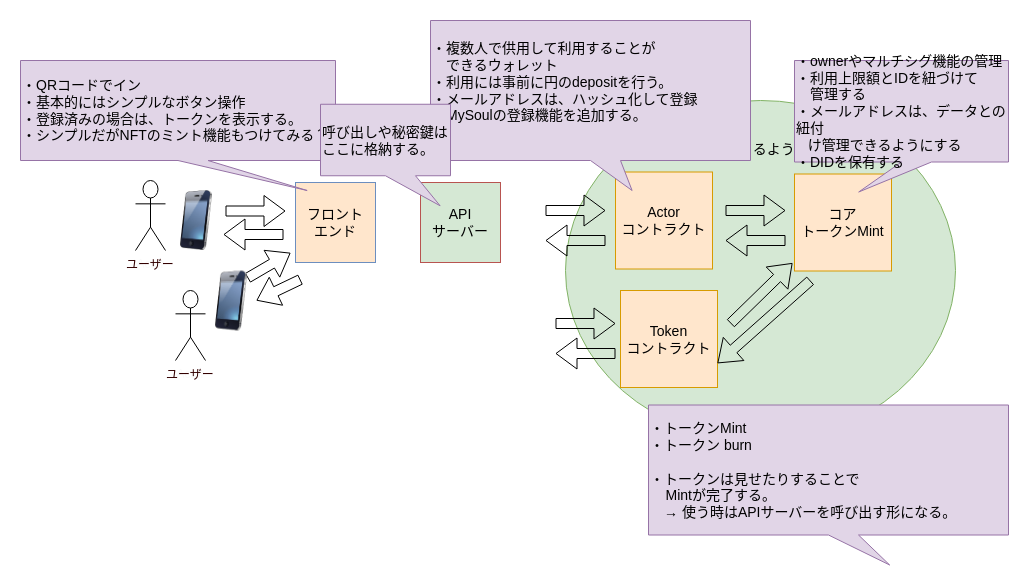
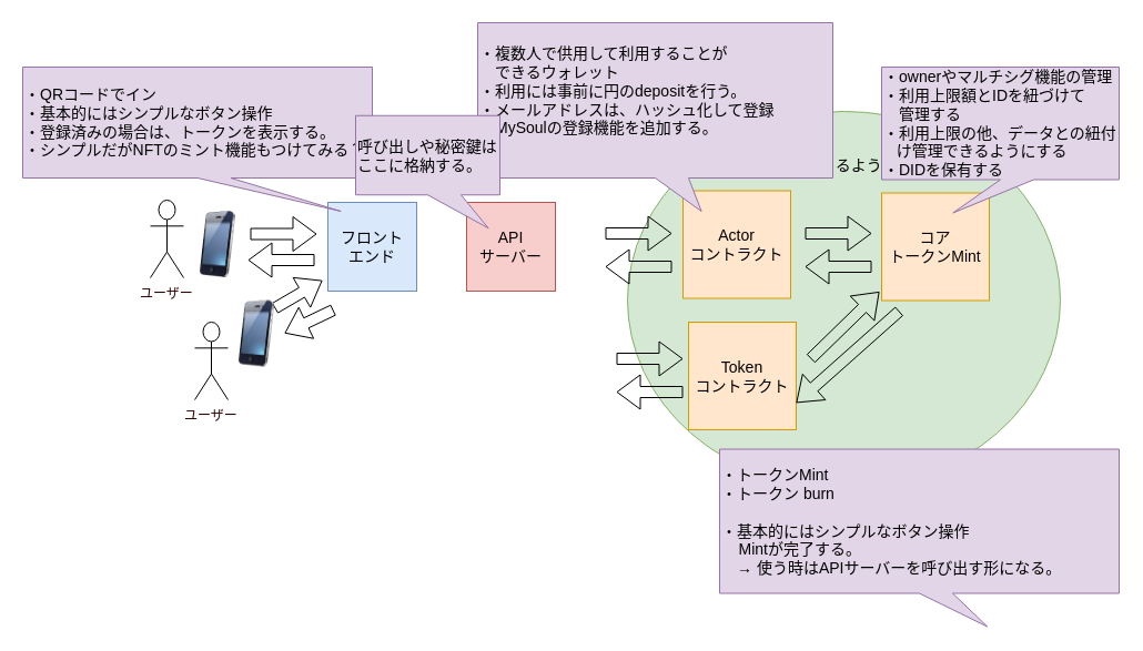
- <mxCell id="17" value="・ownerやマルチシグ機能の管理&lt;br&gt;・利用上限額とIDを紐づけて&lt;br&gt;　管理する&lt;br&gt;・メールアドレスは、データとの紐付&lt;br&gt;&amp;nbsp; &amp;nbsp;け管理できるようにする&lt;br&gt;・DIDを保有する" style="shape=callout;whiteSpace=wrap;html=1;perimeter=calloutPerimeter;fontSize=14;fillColor=#e1d5e7;strokeColor=#9673a6;position2=0.3;base=30;align=left;" parent="1" vertex="1"><mxGeometry x="794" y="60" width="214" height="131.5" as="geometry" /></mxCell>
+ <mxCell id="17" value="・ownerやマルチシグ機能の管理&lt;br&gt;・利用上限額とIDを紐づけて&lt;br&gt;　管理する&lt;br&gt;・利用上限の他、データとの紐付&lt;br&gt;&amp;nbsp; &amp;nbsp;け管理できるようにする&lt;br&gt;・DIDを保有する" style="shape=callout;whiteSpace=wrap;html=1;perimeter=calloutPerimeter;fontSize=14;fillColor=#e1d5e7;strokeColor=#9673a6;position2=0.3;base=30;align=left;" parent="1" vertex="1"><mxGeometry x="794" y="60" width="214" height="131.5" as="geometry" /></mxCell>
- <mxCell id="6" value="フロント&lt;br&gt;エンド" style="whiteSpace=wrap;html=1;aspect=fixed;fontSize=14;fillColor=#ffe6cc;strokeColor=#6c8ebf;" parent="1" vertex="1"><mxGeometry x="295" y="182" width="80" height="80" as="geometry" /></mxCell>
+ <mxCell id="6" value="フロント&lt;br&gt;エンド" style="whiteSpace=wrap;html=1;aspect=fixed;fontSize=14;fillColor=#dae8fc;strokeColor=#6c8ebf;" parent="1" vertex="1"><mxGeometry x="295" y="182" width="80" height="80" as="geometry" /></mxCell>
- <mxCell id="23" value="API&lt;br&gt;サーバー" style="whiteSpace=wrap;html=1;aspect=fixed;fontSize=14;fillColor=#d5e8d4;strokeColor=#b85450;" parent="1" vertex="1"><mxGeometry x="420" y="182" width="80" height="80" as="geometry" /></mxCell>
+ <mxCell id="23" value="API&lt;br&gt;サーバー" style="whiteSpace=wrap;html=1;aspect=fixed;fontSize=14;fillColor=#f8cecc;strokeColor=#b85450;" parent="1" vertex="1"><mxGeometry x="420" y="182" width="80" height="80" as="geometry" /></mxCell>
- <mxCell id="30" value="・トークンMint&lt;br&gt;・トークン burn&lt;br&gt;&lt;br&gt;・トークンは見せたりすることで&lt;br&gt;&amp;nbsp; &amp;nbsp; Mintが完了する。&lt;br&gt;　→ 使う時はAPIサーバーを呼び出す形になる。&amp;nbsp;" style="shape=callout;whiteSpace=wrap;html=1;perimeter=calloutPerimeter;fontSize=14;fillColor=#e1d5e7;strokeColor=#9673a6;position2=0.67;base=30;align=left;" parent="1" vertex="1"><mxGeometry x="648" y="404.5" width="360" height="160" as="geometry" /></mxCell>
+ <mxCell id="30" value="・トークンMint&lt;br&gt;・トークン burn&lt;br&gt;&lt;br&gt;・基本的にはシンプルなボタン操作&lt;br&gt;&amp;nbsp; &amp;nbsp; Mintが完了する。&lt;br&gt;　→ 使う時はAPIサーバーを呼び出す形になる。&amp;nbsp;" style="shape=callout;whiteSpace=wrap;html=1;perimeter=calloutPerimeter;fontSize=14;fillColor=#e1d5e7;strokeColor=#9673a6;position2=0.67;base=30;align=left;" parent="1" vertex="1"><mxGeometry x="648" y="404.5" width="360" height="160" as="geometry" /></mxCell>
